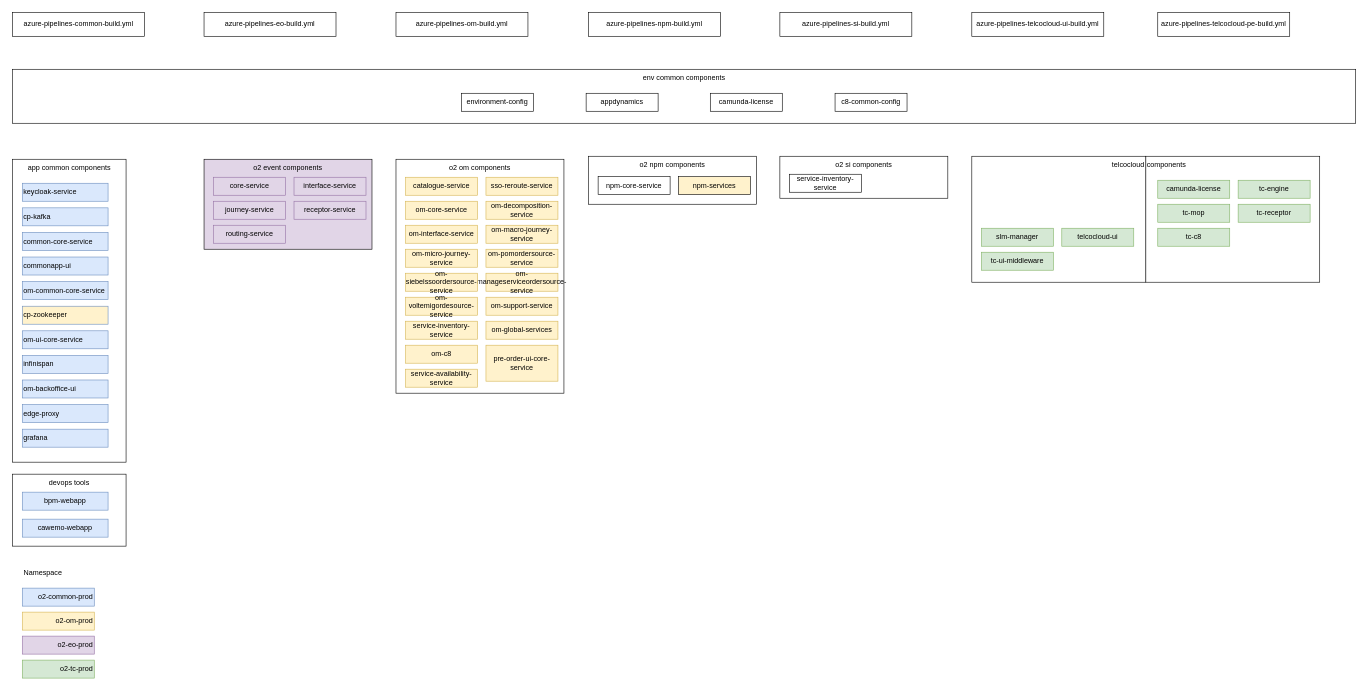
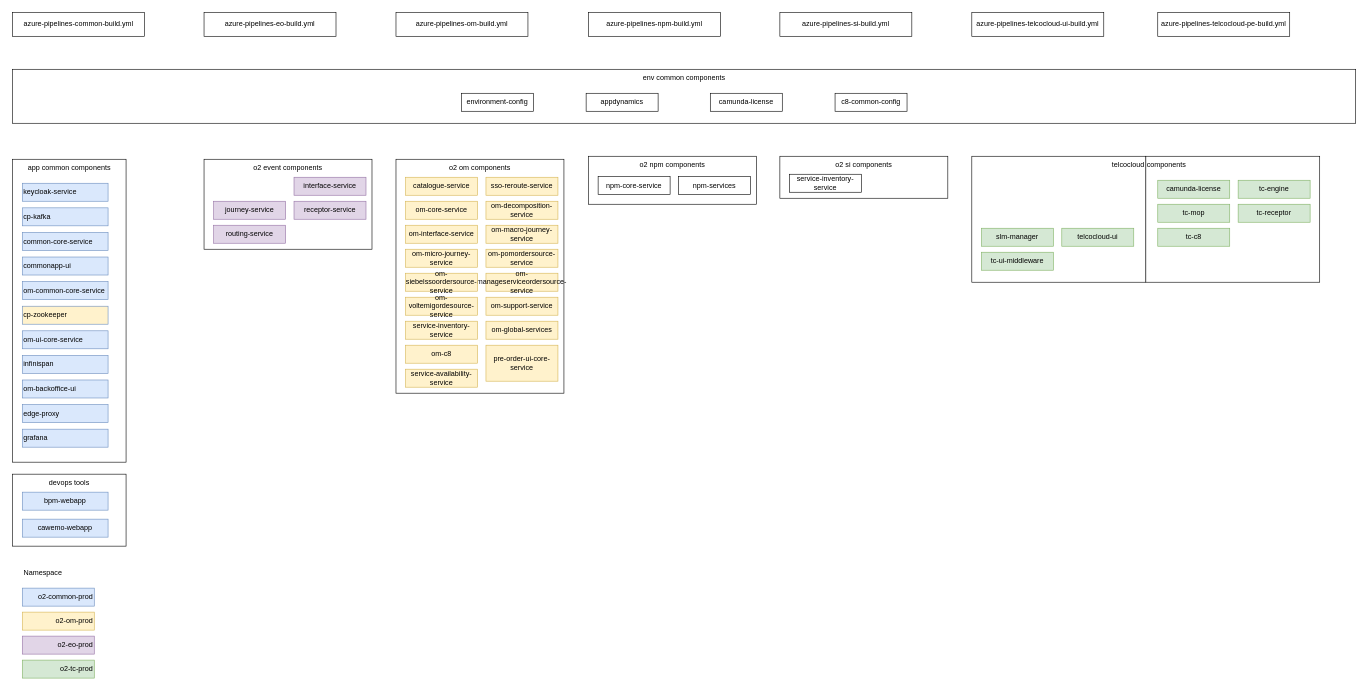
- <mxCell id="23" value="core-service" style="rounded=0;whiteSpace=wrap;html=1;fillColor=#e1d5e7;strokeColor=#9673a6;" parent="1" vertex="1"><mxGeometry x="355" y="295" width="120" height="30" as="geometry" /></mxCell>
- <mxCell id="51" value="npm-services" style="rounded=0;whiteSpace=wrap;html=1;fillColor=#fff2cc;" parent="1" vertex="1"><mxGeometry x="1130" y="294" width="120" height="30" as="geometry" /></mxCell>
+ <mxCell id="51" value="npm-services" style="rounded=0;whiteSpace=wrap;html=1;" parent="1" vertex="1"><mxGeometry x="1130" y="294" width="120" height="30" as="geometry" /></mxCell>
- <mxCell id="19" value="o2 event components" style="rounded=0;whiteSpace=wrap;html=1;verticalAlign=top;fillColor=#e1d5e7;" parent="1" vertex="1"><mxGeometry x="339" y="265" width="280" height="150" as="geometry" /></mxCell>
+ <mxCell id="19" value="o2 event components" style="rounded=0;whiteSpace=wrap;html=1;verticalAlign=top;" parent="1" vertex="1"><mxGeometry x="339" y="265" width="280" height="150" as="geometry" /></mxCell>
